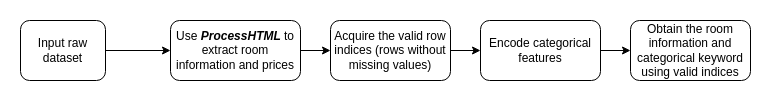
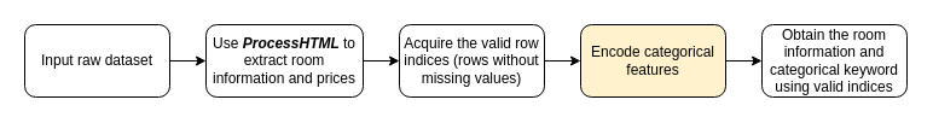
- <mxCell id="3" value="Input raw dataset" style="rounded=1;whiteSpace=wrap;html=1;fontSize=12;glass=0;strokeWidth=1;shadow=0;" parent="1" vertex="1"><mxGeometry x="20" y="20" width="85" height="60" as="geometry" /></mxCell>
+ <mxCell id="3" value="Input raw dataset" style="rounded=1;whiteSpace=wrap;html=1;fontSize=12;glass=0;strokeWidth=1;shadow=0;" parent="1" vertex="1"><mxGeometry x="20" y="20" width="120" height="60" as="geometry" /></mxCell>
- <mxCell id="9" value="Encode categorical features" style="rounded=1;whiteSpace=wrap;html=1;" parent="1" vertex="1"><mxGeometry x="480" y="20" width="120" height="60" as="geometry" /></mxCell>
+ <mxCell id="9" value="Encode categorical features" style="rounded=1;whiteSpace=wrap;html=1;fillColor=#fff2cc;" parent="1" vertex="1"><mxGeometry x="480" y="20" width="120" height="60" as="geometry" /></mxCell>
